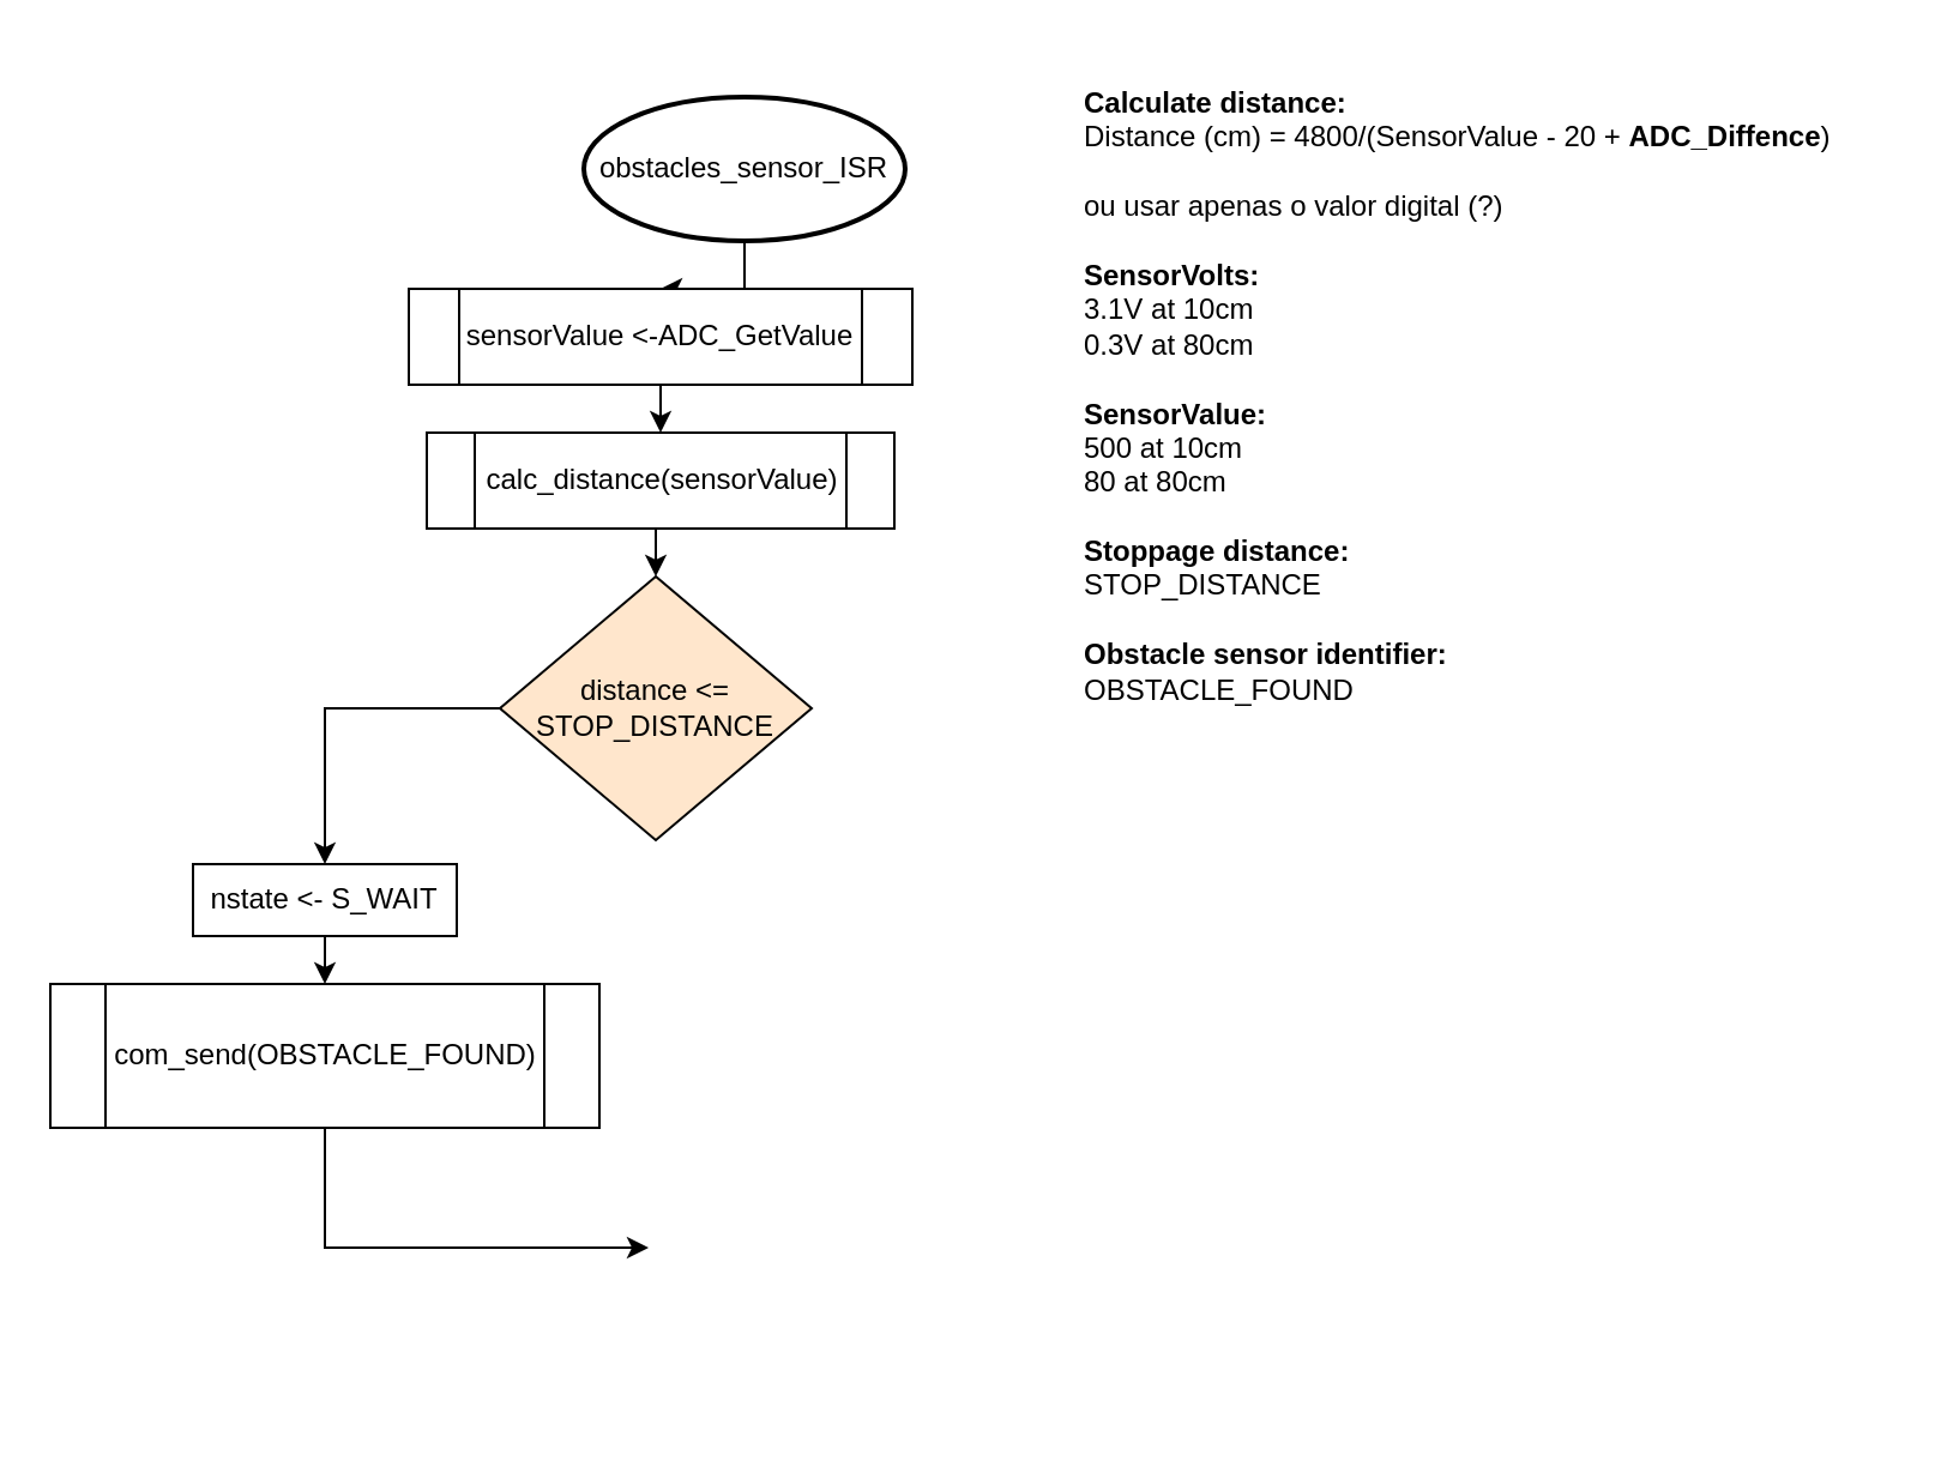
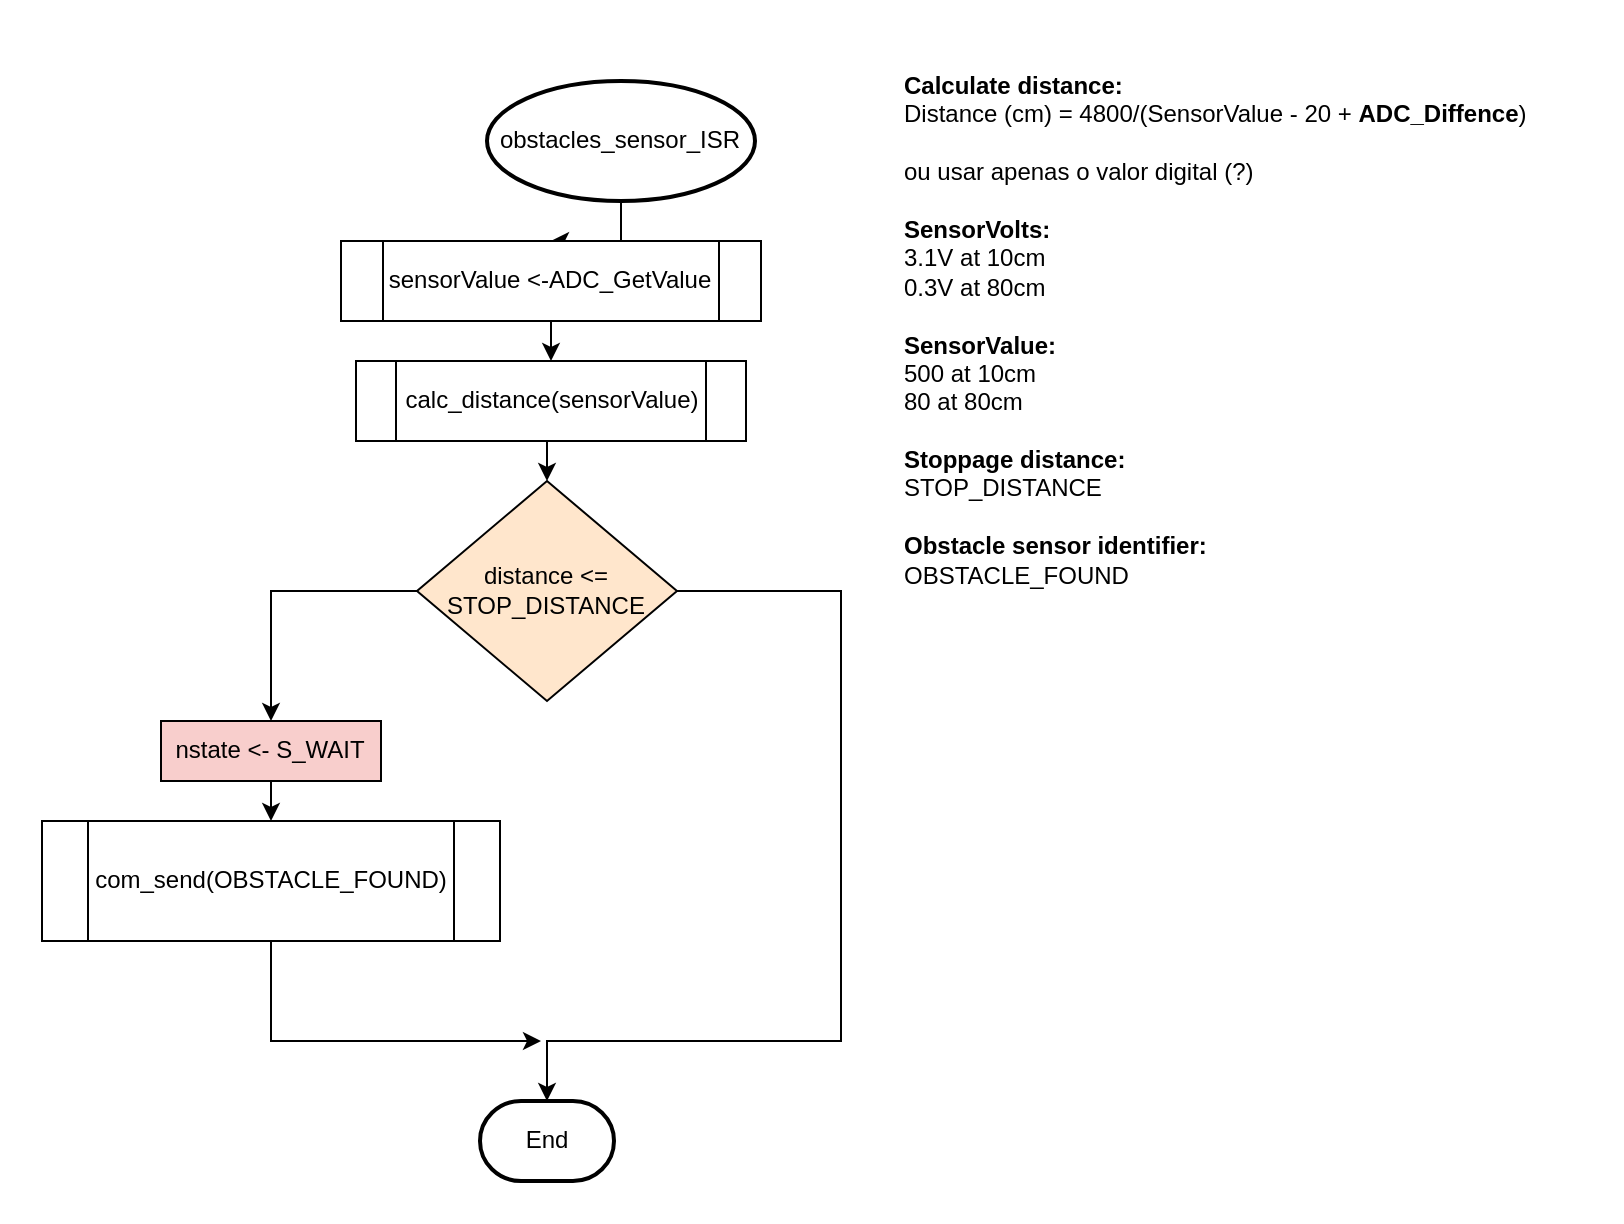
- <mxCell id="13" value="nstate &amp;lt;- S_WAIT" style="rounded=0;whiteSpace=wrap;html=1;align=center;" vertex="1" parent="1"><mxGeometry x="80" y="360" width="110" height="30" as="geometry" /></mxCell>
+ <mxCell id="13" value="nstate &amp;lt;- S_WAIT" style="rounded=0;whiteSpace=wrap;html=1;align=center;fillColor=#f8cecc;" vertex="1" parent="1"><mxGeometry x="80" y="360" width="110" height="30" as="geometry" /></mxCell>
+ <mxCell id="10" style="edgeStyle=orthogonalEdgeStyle;rounded=0;orthogonalLoop=1;jettySize=auto;html=1;exitX=1;exitY=0.5;exitDx=0;exitDy=0;entryX=0.5;entryY=0;entryDx=0;entryDy=0;entryPerimeter=0;" edge="1" parent="1" source="11" target="16"><mxGeometry relative="1" as="geometry"><Array as="points"><mxPoint x="420" y="295" /><mxPoint x="420" y="520" /><mxPoint x="273" y="520" /></Array></mxGeometry></mxCell>
+ <mxCell id="16" value="End" style="strokeWidth=2;html=1;shape=mxgraph.flowchart.terminator;whiteSpace=wrap;align=center;" vertex="1" parent="1"><mxGeometry x="239.5" y="550" width="67" height="40" as="geometry" /></mxCell>
